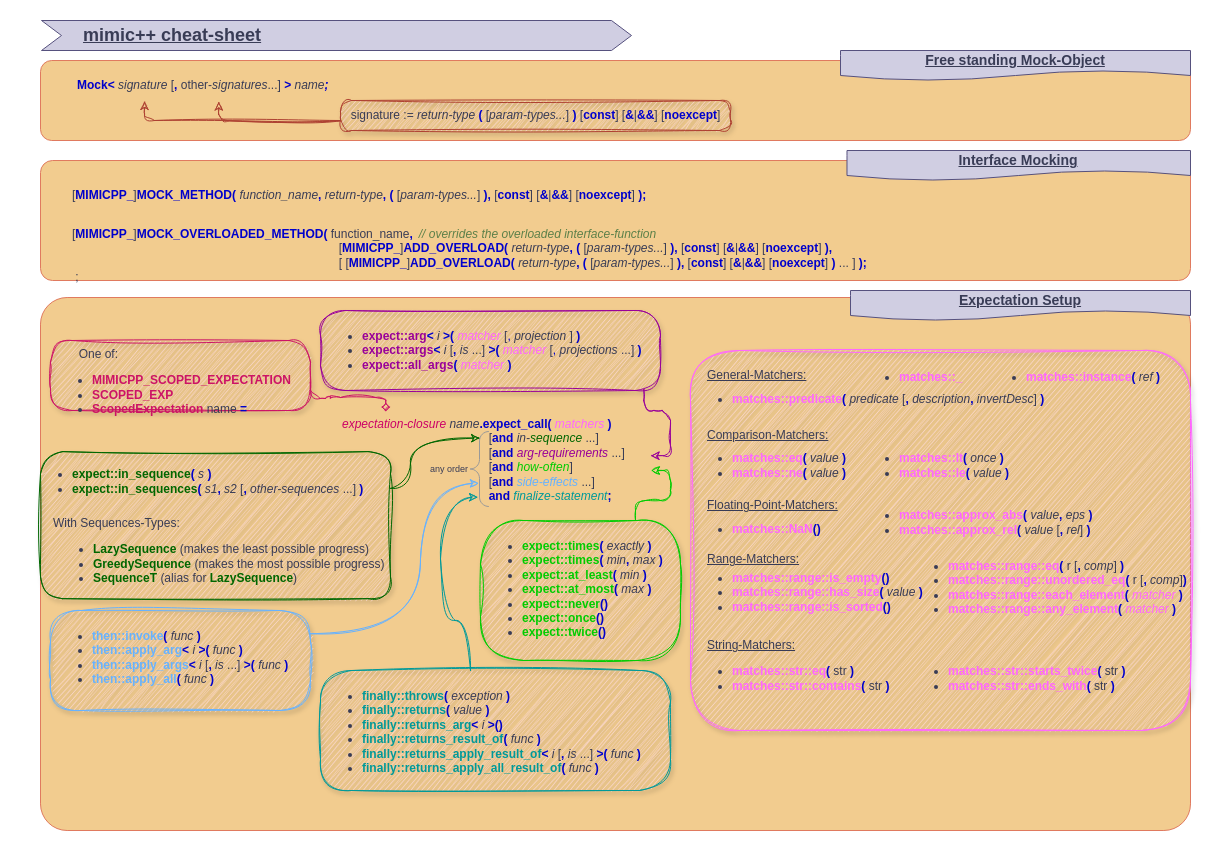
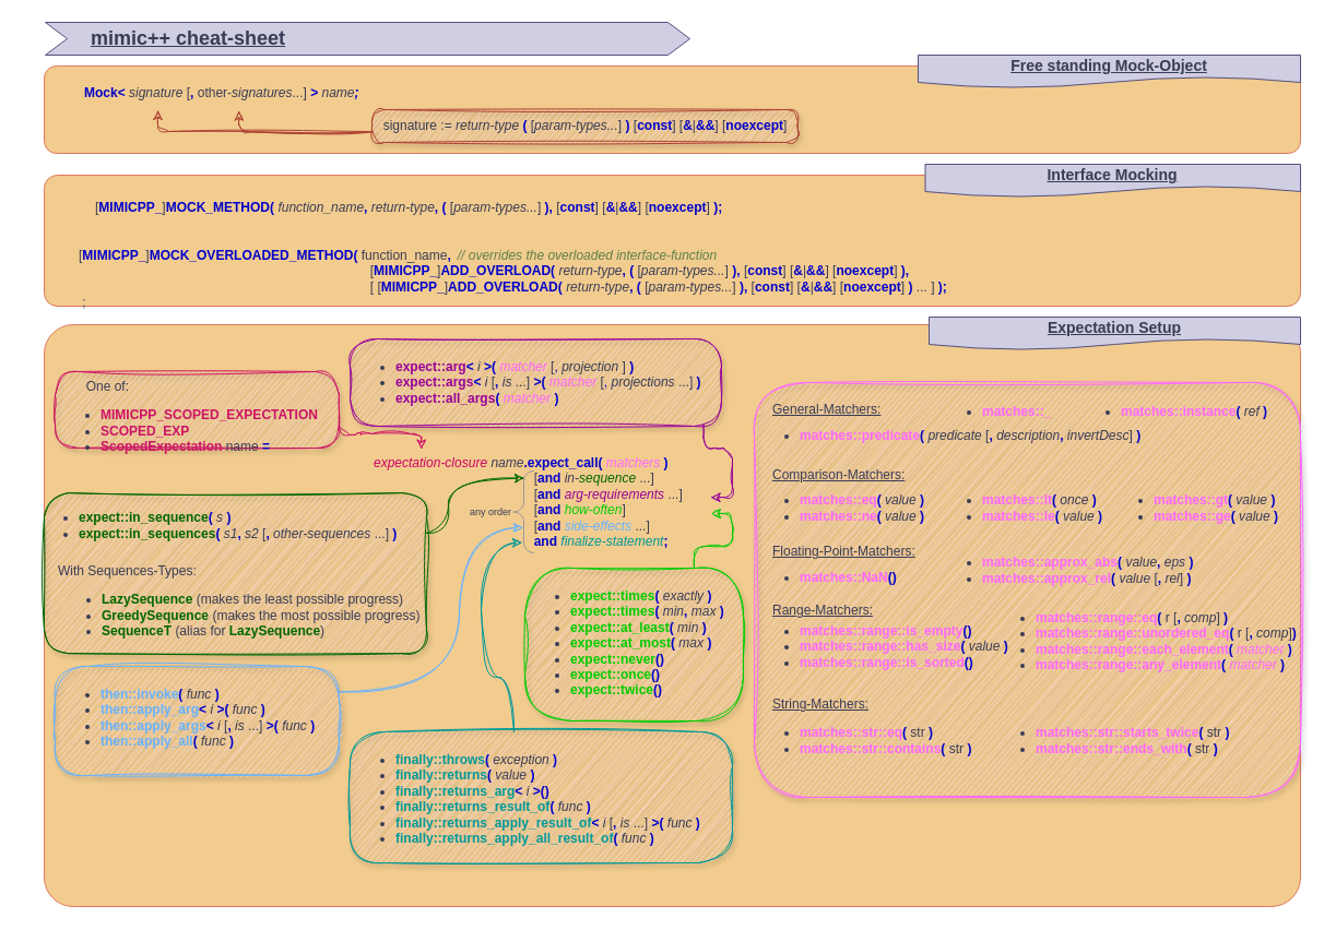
- <mxCell id="48" value="[&lt;b&gt;&lt;font color=&quot;#0000cc&quot;&gt;MIMICPP_&lt;/font&gt;&lt;/b&gt;]&lt;b&gt;&lt;font color=&quot;#0000cc&quot;&gt;MOCK_METHOD(&lt;/font&gt;&lt;/b&gt; &lt;i&gt;function_name&lt;/i&gt;&lt;b&gt;&lt;font color=&quot;#0000cc&quot;&gt;,&lt;/font&gt;&lt;/b&gt;&amp;nbsp;&lt;i&gt;return-type&lt;/i&gt;&lt;b&gt;&lt;font color=&quot;#0000cc&quot;&gt;,&lt;/font&gt;&lt;/b&gt;&amp;nbsp;&lt;b&gt;&lt;font color=&quot;#0000cc&quot;&gt;(&lt;/font&gt;&lt;/b&gt;&amp;nbsp;[&lt;i&gt;param-types&lt;/i&gt;&lt;i&gt;...&lt;/i&gt;]&amp;nbsp;&lt;font color=&quot;#0000cc&quot;&gt;&lt;b&gt;),&lt;/b&gt;&lt;/font&gt; [&lt;b style=&quot;color: rgb(0, 0, 204);&quot;&gt;const&lt;/b&gt;]&amp;nbsp;[&lt;b&gt;&lt;font color=&quot;#0000cc&quot;&gt;&amp;amp;&lt;/font&gt;&lt;/b&gt;|&lt;b style=&quot;color: rgb(0, 0, 204);&quot;&gt;&amp;amp;&amp;amp;&lt;/b&gt;] [&lt;b style=&quot;color: rgb(0, 0, 204);&quot;&gt;noexcept&lt;/b&gt;] &lt;b&gt;&lt;font color=&quot;#0000cc&quot;&gt;);&lt;/font&gt;&lt;/b&gt;" style="text;html=1;align=left;verticalAlign=middle;resizable=0;points=[];autosize=1;strokeColor=none;fillColor=none;fontColor=#393C56;" parent="46" vertex="1"><mxGeometry x="29.87" y="30" width="600" height="30" as="geometry" /></mxCell>
+ <mxCell id="48" value="[&lt;b&gt;&lt;font color=&quot;#0000cc&quot;&gt;MIMICPP_&lt;/font&gt;&lt;/b&gt;]&lt;b&gt;&lt;font color=&quot;#0000cc&quot;&gt;MOCK_METHOD(&lt;/font&gt;&lt;/b&gt; &lt;i&gt;function_name&lt;/i&gt;&lt;b&gt;&lt;font color=&quot;#0000cc&quot;&gt;,&lt;/font&gt;&lt;/b&gt;&amp;nbsp;&lt;i&gt;return-type&lt;/i&gt;&lt;b&gt;&lt;font color=&quot;#0000cc&quot;&gt;,&lt;/font&gt;&lt;/b&gt;&amp;nbsp;&lt;b&gt;&lt;font color=&quot;#0000cc&quot;&gt;(&lt;/font&gt;&lt;/b&gt;&amp;nbsp;[&lt;i&gt;param-types&lt;/i&gt;&lt;i&gt;...&lt;/i&gt;]&amp;nbsp;&lt;font color=&quot;#0000cc&quot;&gt;&lt;b&gt;),&lt;/b&gt;&lt;/font&gt; [&lt;b style=&quot;color: rgb(0, 0, 204);&quot;&gt;const&lt;/b&gt;]&amp;nbsp;[&lt;b&gt;&lt;font color=&quot;#0000cc&quot;&gt;&amp;amp;&lt;/font&gt;&lt;/b&gt;|&lt;b style=&quot;color: rgb(0, 0, 204);&quot;&gt;&amp;amp;&amp;amp;&lt;/b&gt;] [&lt;b style=&quot;color: rgb(0, 0, 204);&quot;&gt;noexcept&lt;/b&gt;] &lt;b&gt;&lt;font color=&quot;#0000cc&quot;&gt;);&lt;/font&gt;&lt;/b&gt;" style="text;html=1;align=left;verticalAlign=middle;resizable=0;points=[];autosize=1;strokeColor=none;fillColor=none;fontColor=#393C56;" parent="46" vertex="1"><mxGeometry x="44.87" y="25" width="600" height="30" as="geometry" /></mxCell>
- <mxCell id="40" style="edgeStyle=orthogonalEdgeStyle;orthogonalLoop=1;jettySize=auto;html=1;entryX=0.146;entryY=0.008;entryDx=0;entryDy=0;entryPerimeter=0;strokeColor=#CC1366;fontColor=#393C56;fillColor=#F2CC8F;exitX=0.999;exitY=0.596;exitDx=0;exitDy=0;exitPerimeter=0;sketch=1;curveFitting=1;jiggle=2;endArrow=diamond;" parent="1" source="3" target="5" edge="1"><mxGeometry relative="1" as="geometry"><Array as="points"><mxPoint x="310" y="398" /><mxPoint x="330" y="398" /><mxPoint x="330" y="397" /><mxPoint x="385" y="397" /></Array></mxGeometry></mxCell>
+ <mxCell id="40" style="edgeStyle=orthogonalEdgeStyle;orthogonalLoop=1;jettySize=auto;html=1;entryX=0.146;entryY=0.008;entryDx=0;entryDy=0;entryPerimeter=0;strokeColor=#CC1366;fontColor=#393C56;fillColor=#F2CC8F;exitX=0.999;exitY=0.596;exitDx=0;exitDy=0;exitPerimeter=0;sketch=1;curveFitting=1;jiggle=2;" parent="1" source="3" target="5" edge="1"><mxGeometry relative="1" as="geometry"><Array as="points"><mxPoint x="310" y="398" /><mxPoint x="330" y="398" /><mxPoint x="330" y="397" /><mxPoint x="385" y="397" /></Array></mxGeometry></mxCell>
+ <mxCell id="30" value="&lt;ul style=&quot;text-wrap: nowrap; line-height: 14.4px;&quot;&gt;&lt;li&gt;&lt;b style=&quot;background-color: initial;&quot;&gt;&lt;font color=&quot;#ff66ff&quot;&gt;matches::gt&lt;/font&gt;&lt;/b&gt;&lt;b&gt;&lt;font color=&quot;#0000cc&quot;&gt;(&lt;/font&gt;&lt;/b&gt;&amp;nbsp;&lt;i&gt;value&lt;/i&gt;&amp;nbsp;&lt;b&gt;&lt;font color=&quot;#0000cc&quot;&gt;)&lt;/font&gt;&lt;/b&gt;&lt;/li&gt;&lt;li&gt;&lt;b style=&quot;&quot;&gt;&lt;font color=&quot;#ff66ff&quot;&gt;matches::ge&lt;/font&gt;&lt;/b&gt;&lt;b&gt;&lt;font color=&quot;#0000cc&quot;&gt;(&lt;/font&gt;&lt;/b&gt;&amp;nbsp;&lt;i&gt;value&lt;/i&gt;&amp;nbsp;&lt;b&gt;&lt;font color=&quot;#0000cc&quot;&gt;)&lt;/font&gt;&lt;/b&gt;&lt;/li&gt;&lt;/ul&gt;" style="text;html=1;align=left;verticalAlign=middle;whiteSpace=wrap;rounded=0;fontColor=#393C56;" parent="26" vertex="1"><mxGeometry x="323.529" y="29.997" width="156.863" height="30" as="geometry" /></mxCell>
